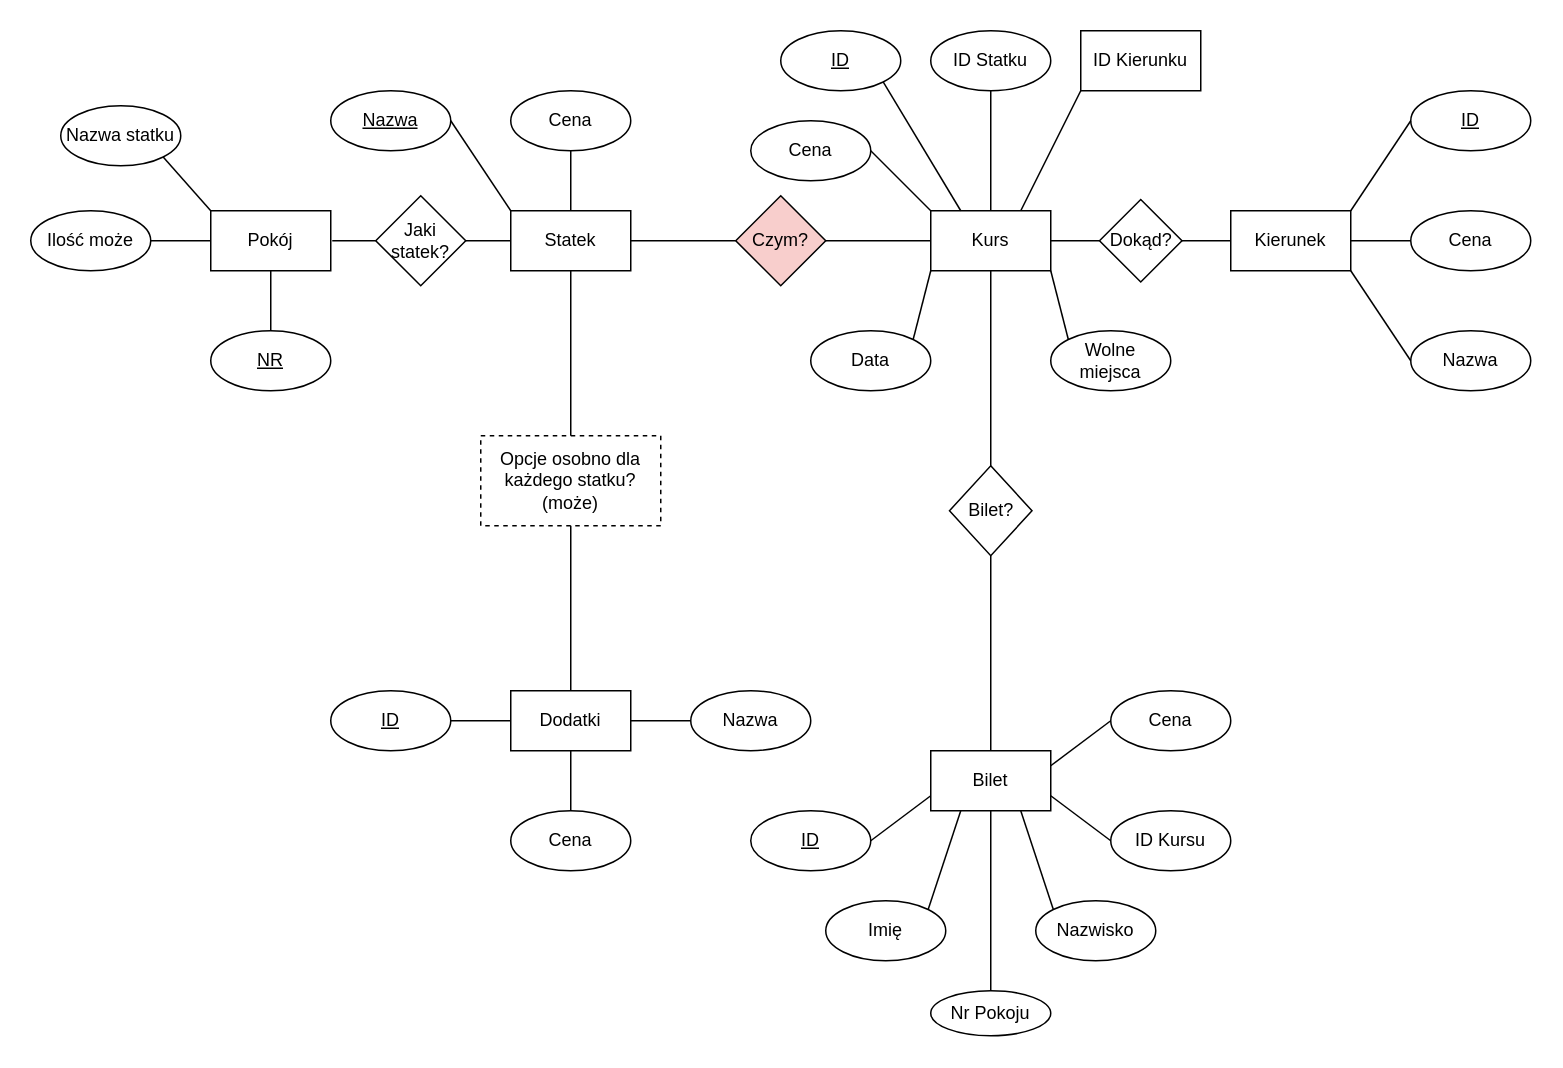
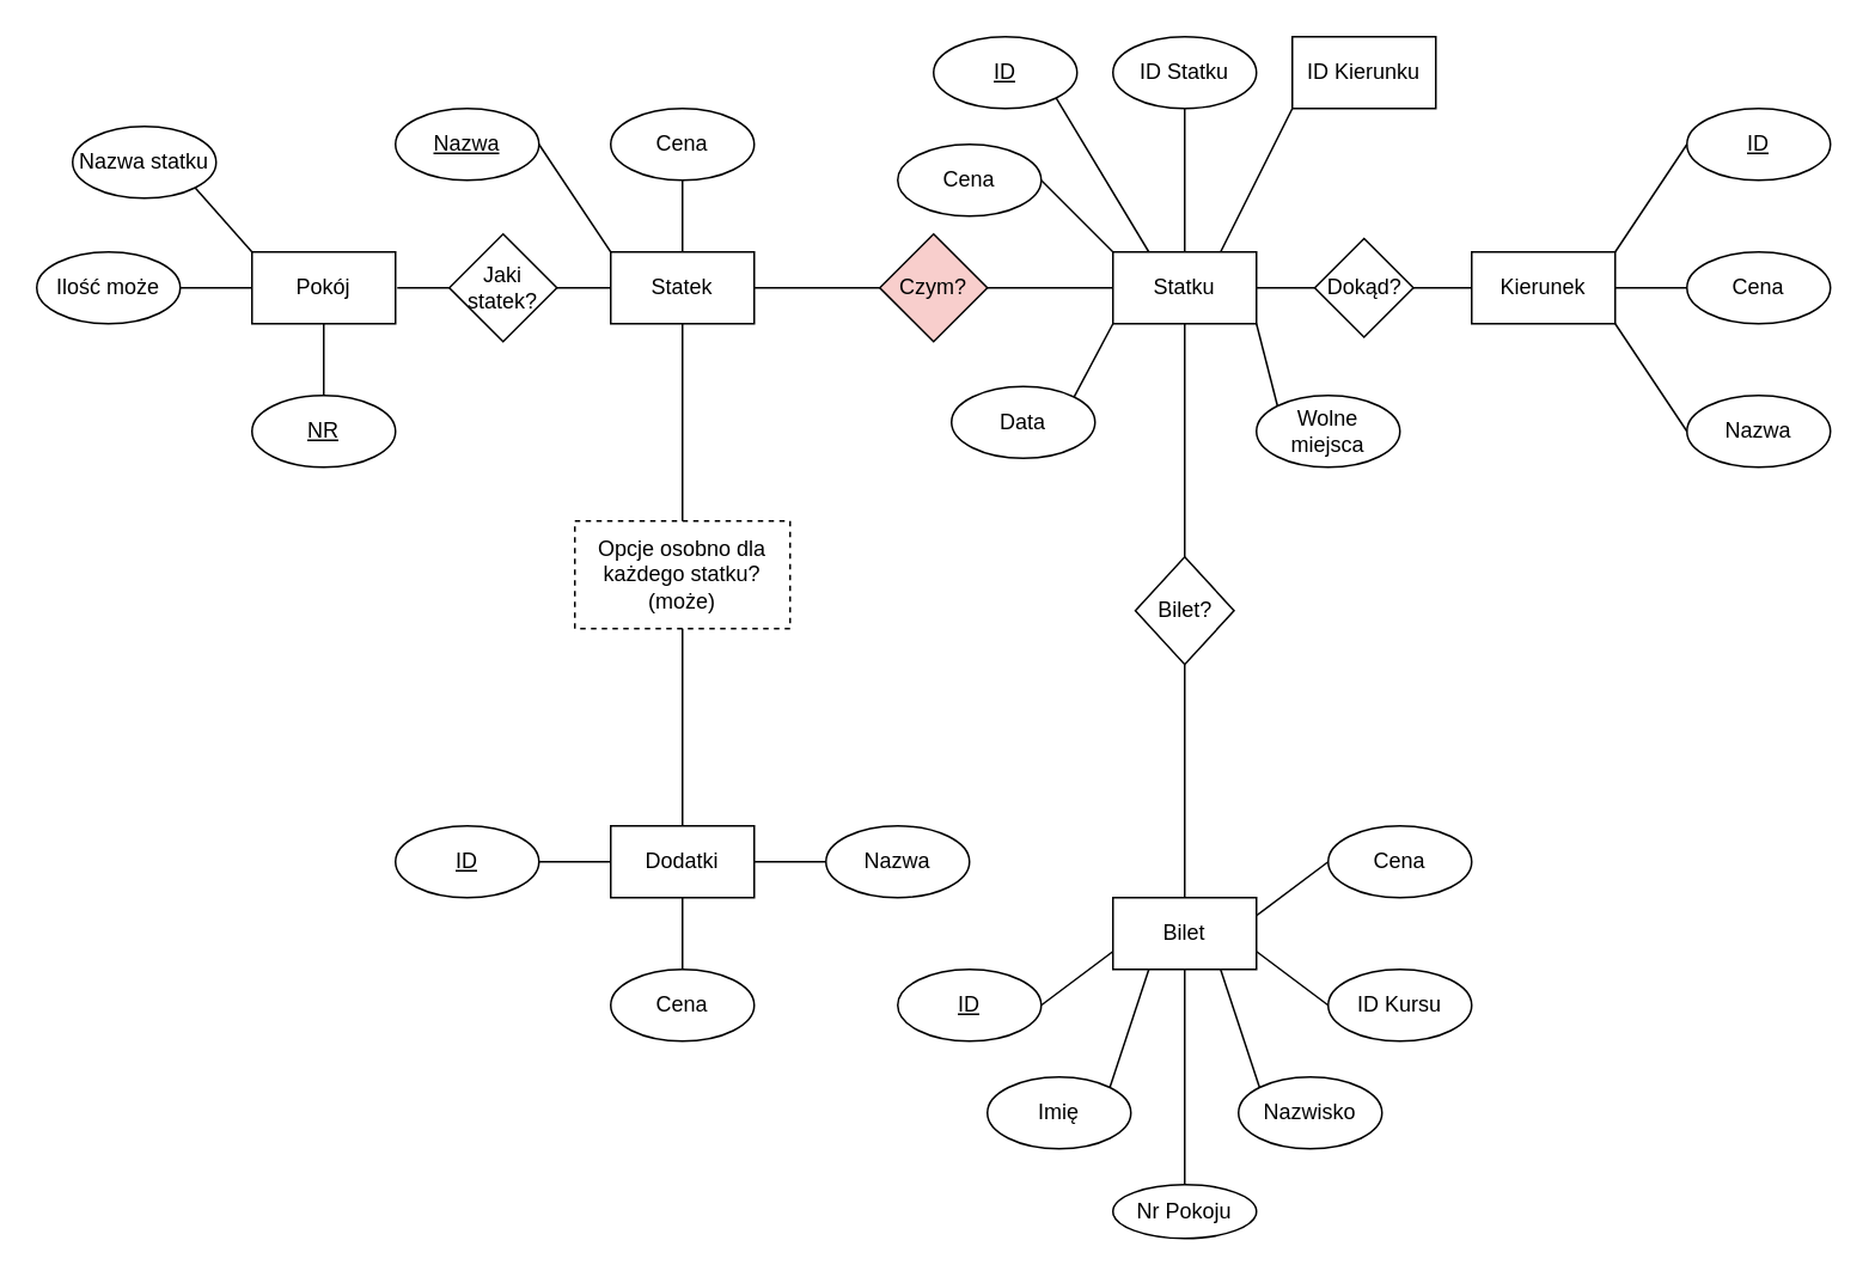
- <mxCell id="7" value="Kurs" style="rounded=0;whiteSpace=wrap;html=1;" parent="1" vertex="1"><mxGeometry x="620" y="140" width="80" height="40" as="geometry" /></mxCell>
+ <mxCell id="7" value="Statku" style="rounded=0;whiteSpace=wrap;html=1;" parent="1" vertex="1"><mxGeometry x="620" y="140" width="80" height="40" as="geometry" /></mxCell>
- <mxCell id="39" value="Data" style="ellipse;whiteSpace=wrap;html=1;fontStyle=0" parent="1" vertex="1"><mxGeometry x="540" y="220" width="80" height="40" as="geometry" /></mxCell>
+ <mxCell id="39" value="Data" style="ellipse;whiteSpace=wrap;html=1;fontStyle=0" parent="1" vertex="1"><mxGeometry x="530" y="215" width="80" height="40" as="geometry" /></mxCell>
